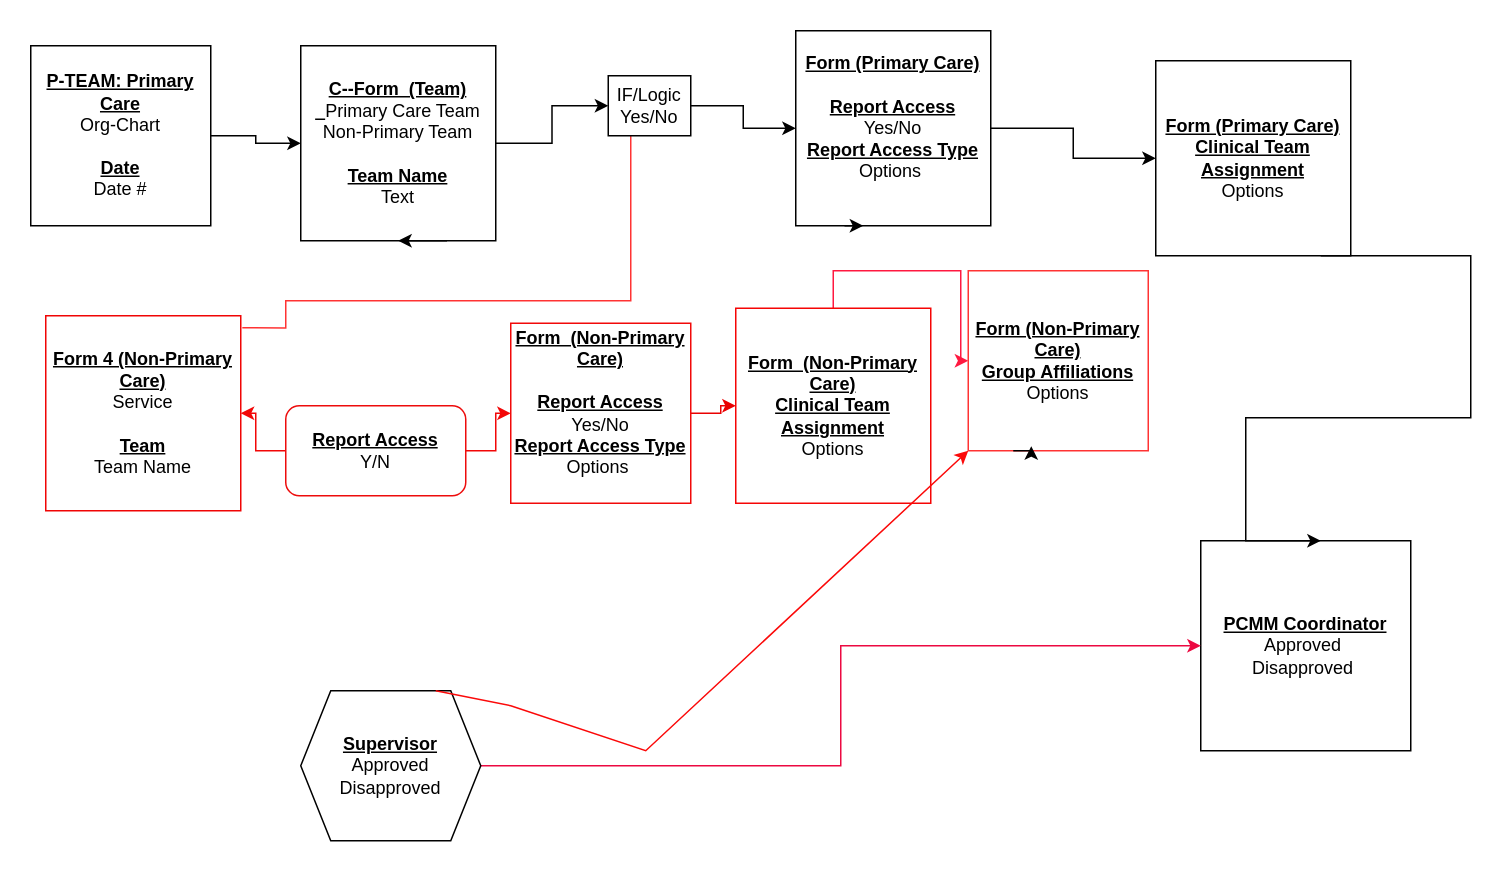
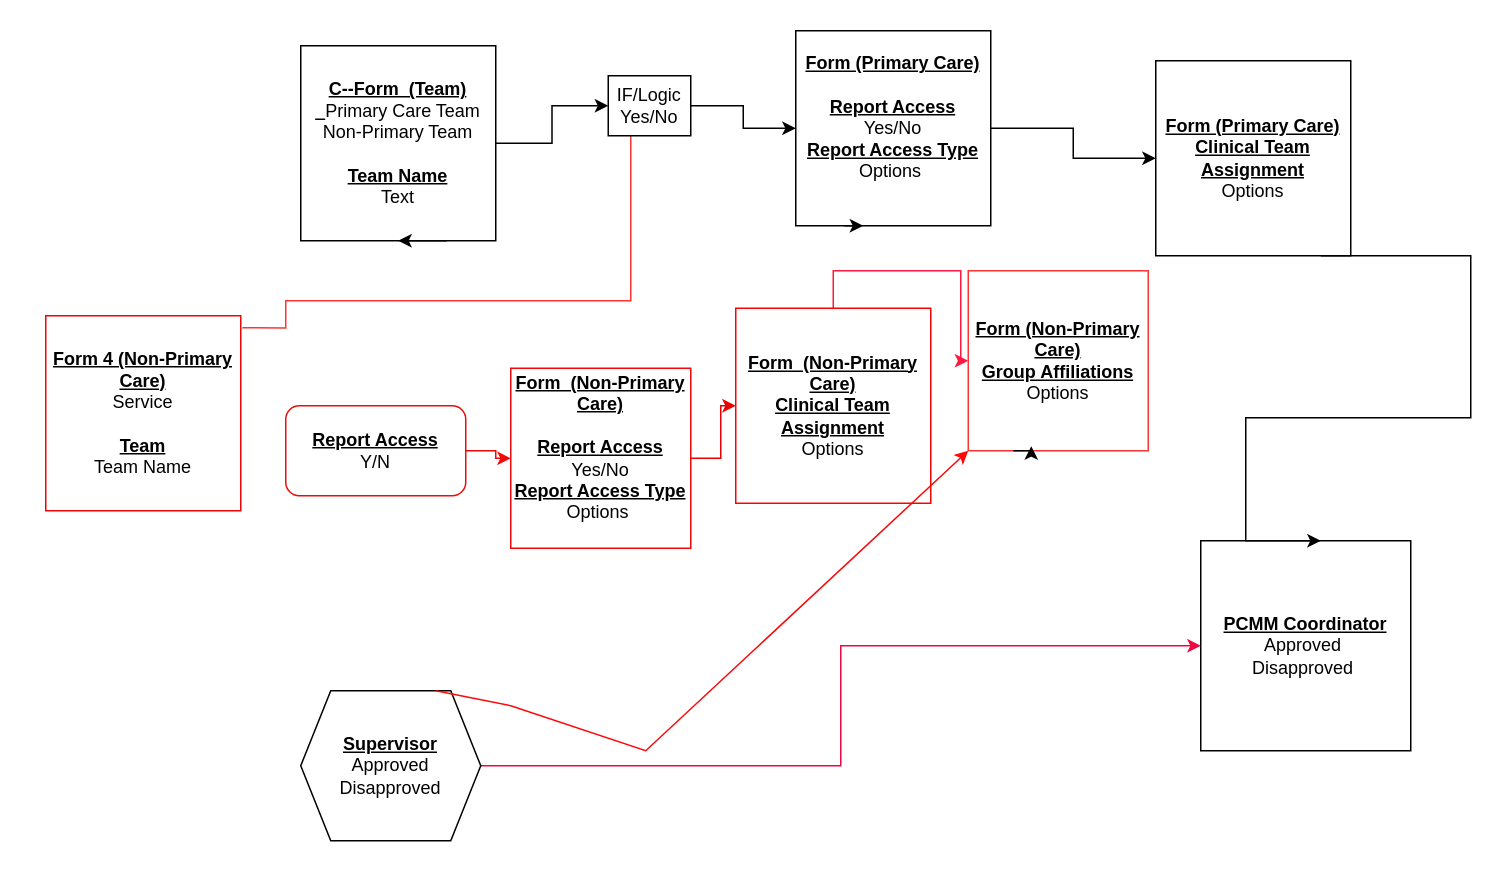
- <mxCell id="3" value="&lt;u style=&quot;font-weight: bold;&quot;&gt;P-TEAM: Primary Care&lt;/u&gt;&lt;br&gt;Org-Chart&lt;br&gt;&lt;br&gt;&lt;b&gt;&lt;u&gt;Date&lt;br&gt;&lt;/u&gt;&lt;/b&gt;Date #" style="whiteSpace=wrap;html=1;aspect=fixed;" parent="1" vertex="1"><mxGeometry y="30" width="120" height="120" as="geometry" x="20" /></mxCell>
- <mxCell id="2" value="" style="edgeStyle=orthogonalEdgeStyle;rounded=0;orthogonalLoop=1;jettySize=auto;html=1;" parent="1" source="3" target="5" edge="1"><mxGeometry relative="1" as="geometry" /></mxCell>
- <mxCell id="21" value="&lt;b style=&quot;text-decoration-line: underline;&quot;&gt;Form&amp;nbsp; (Non-Primary Care)&lt;br&gt;&lt;/b&gt;&lt;br&gt;&lt;b&gt;&lt;u&gt;Report Access&lt;/u&gt;&lt;/b&gt;&lt;br&gt;Yes/No&lt;br&gt;&lt;b style=&quot;text-decoration-line: underline;&quot;&gt;Report Access Type&lt;/b&gt;&lt;br&gt;Options&amp;nbsp;&lt;br&gt;&lt;u style=&quot;font-weight: bold;&quot;&gt;&lt;br&gt;&lt;/u&gt;" style="whiteSpace=wrap;html=1;aspect=fixed;strokeColor=#f10909;" parent="1" vertex="1"><mxGeometry x="340" y="215" width="120" height="120" as="geometry" /></mxCell>
+ <mxCell id="21" value="&lt;b style=&quot;text-decoration-line: underline;&quot;&gt;Form&amp;nbsp; (Non-Primary Care)&lt;br&gt;&lt;/b&gt;&lt;br&gt;&lt;b&gt;&lt;u&gt;Report Access&lt;/u&gt;&lt;/b&gt;&lt;br&gt;Yes/No&lt;br&gt;&lt;b style=&quot;text-decoration-line: underline;&quot;&gt;Report Access Type&lt;/b&gt;&lt;br&gt;Options&amp;nbsp;&lt;br&gt;&lt;u style=&quot;font-weight: bold;&quot;&gt;&lt;br&gt;&lt;/u&gt;" style="whiteSpace=wrap;html=1;aspect=fixed;strokeColor=#f10909;" parent="1" vertex="1"><mxGeometry x="340" y="245" width="120" height="120" as="geometry" /></mxCell>
- <mxCell id="15" value="" style="edgeStyle=orthogonalEdgeStyle;rounded=0;orthogonalLoop=1;jettySize=auto;html=1;strokeColor=#f20707;" parent="1" source="17" target="9" edge="1"><mxGeometry relative="1" as="geometry" /></mxCell>
